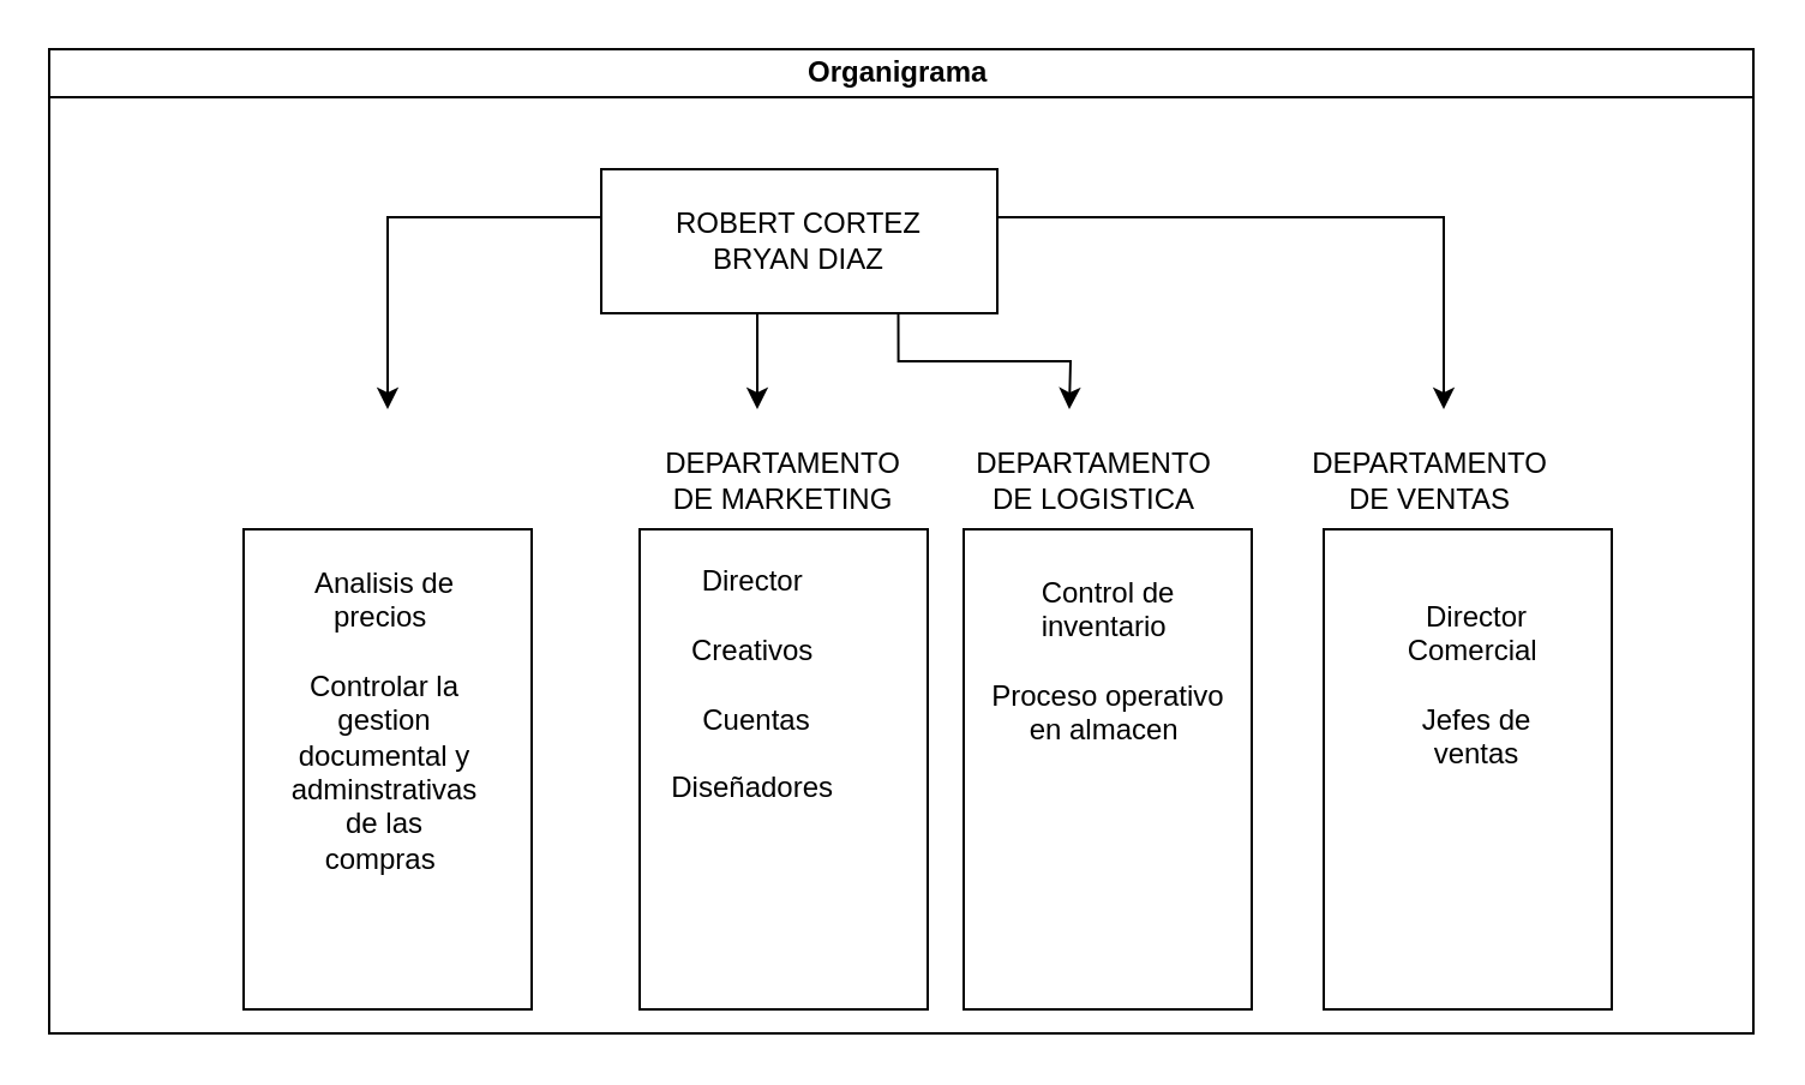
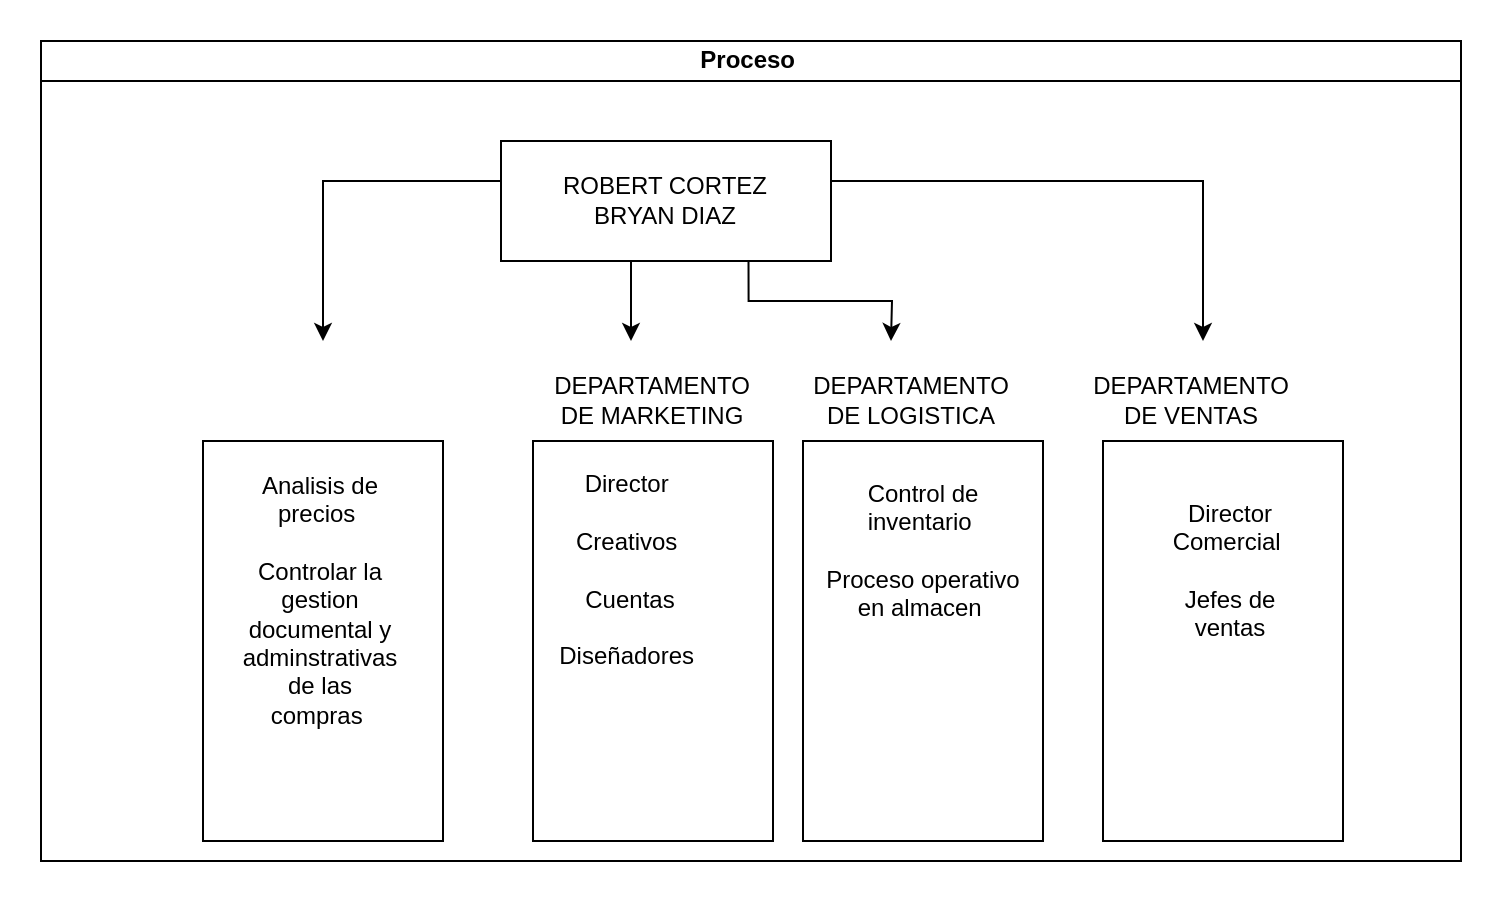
- <mxCell id="2" value="Organigrama&amp;nbsp;" style="swimlane;html=1;startSize=20;horizontal=1;containerType=tree;glass=0;" parent="1" vertex="1"><mxGeometry x="20" y="20" width="710" height="410" as="geometry" /></mxCell>
+ <mxCell id="2" value="Proceso&amp;nbsp;" style="swimlane;html=1;startSize=20;horizontal=1;containerType=tree;glass=0;" parent="1" vertex="1"><mxGeometry x="20" y="20" width="710" height="410" as="geometry" /></mxCell>
